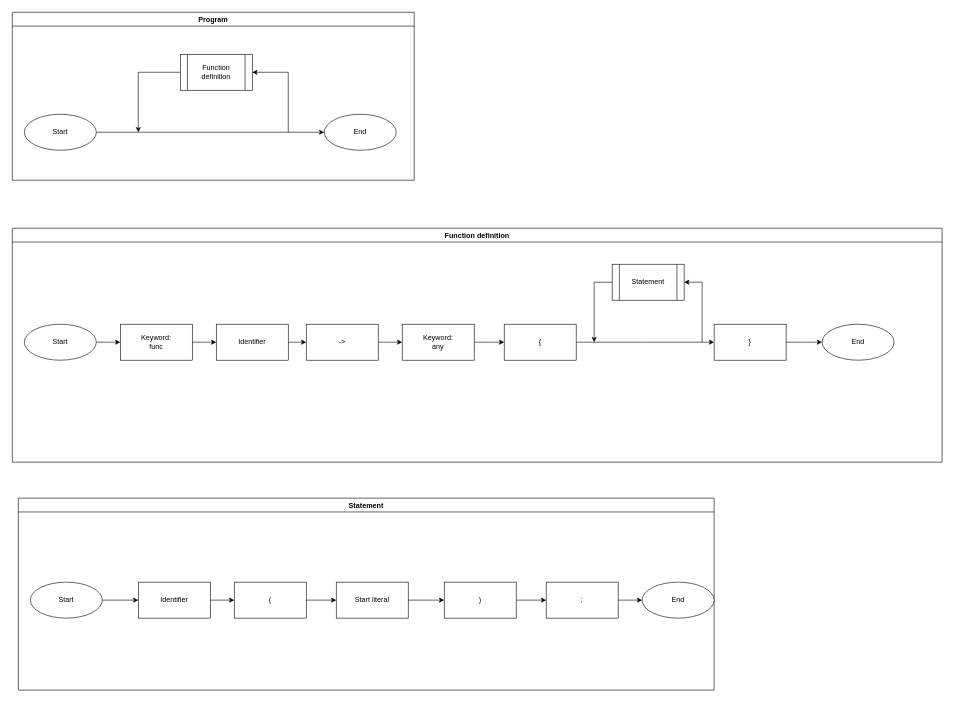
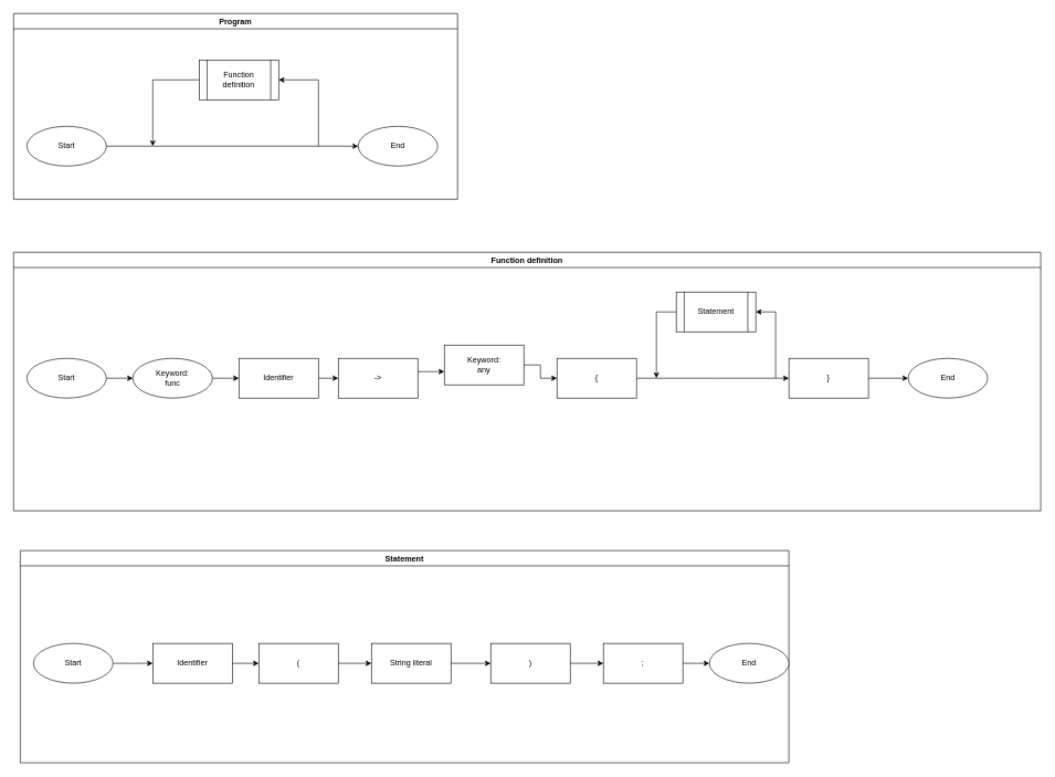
- <mxCell id="14" value="Keyword:&lt;br&gt;func" style="rounded=0;whiteSpace=wrap;html=1;" vertex="1" parent="9"><mxGeometry x="180" y="160" width="120" height="60" as="geometry" /></mxCell>
+ <mxCell id="14" value="Keyword:&lt;br&gt;func" style="ellipse;whiteSpace=wrap;html=1;" vertex="1" parent="9"><mxGeometry x="180" y="160" width="120" height="60" as="geometry" /></mxCell>
- <mxCell id="20" value="Keyword:&lt;br&gt;any" style="rounded=0;whiteSpace=wrap;html=1;" vertex="1" parent="9"><mxGeometry x="650" y="160" width="120" height="60" as="geometry" /></mxCell>
+ <mxCell id="20" value="Keyword:&lt;br&gt;any" style="rounded=0;whiteSpace=wrap;html=1;" vertex="1" parent="9"><mxGeometry x="650" y="140" width="120" height="60" as="geometry" /></mxCell>
- <mxCell id="37" value="Start literal" style="rounded=0;whiteSpace=wrap;html=1;" vertex="1" parent="28"><mxGeometry x="530" y="140" width="120" height="60" as="geometry" /></mxCell>
+ <mxCell id="37" value="String literal" style="rounded=0;whiteSpace=wrap;html=1;" vertex="1" parent="28"><mxGeometry x="530" y="140" width="120" height="60" as="geometry" /></mxCell>
